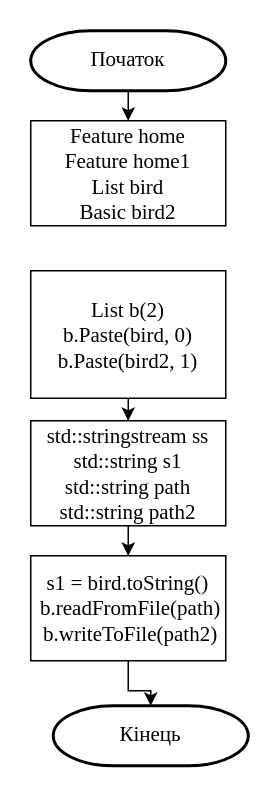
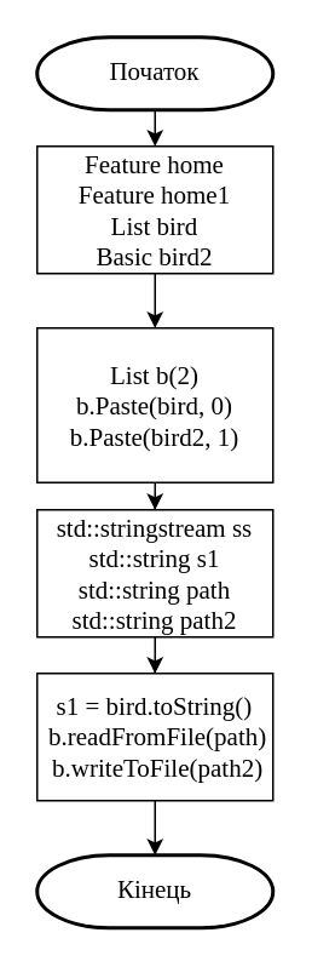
+ <mxCell id="3" style="edgeStyle=orthogonalEdgeStyle;rounded=0;orthogonalLoop=1;jettySize=auto;html=1;entryX=0.5;entryY=0;entryDx=0;entryDy=0;" edge="1" parent="1" source="4" target="7"><mxGeometry relative="1" as="geometry" /></mxCell>
- <mxCell id="8" value="&lt;font face=&quot;Times New Roman&quot;&gt;&lt;span style=&quot;font-size: 14px&quot;&gt;Кінець&lt;/span&gt;&lt;/font&gt;" style="strokeWidth=2;html=1;shape=mxgraph.flowchart.terminator;whiteSpace=wrap;" vertex="1" parent="1"><mxGeometry x="35" y="470" width="130" height="40" as="geometry" /></mxCell>
+ <mxCell id="8" value="&lt;font face=&quot;Times New Roman&quot;&gt;&lt;span style=&quot;font-size: 14px&quot;&gt;Кінець&lt;/span&gt;&lt;/font&gt;" style="strokeWidth=2;html=1;shape=mxgraph.flowchart.terminator;whiteSpace=wrap;" vertex="1" parent="1"><mxGeometry x="20" y="470" width="130" height="40" as="geometry" /></mxCell>
